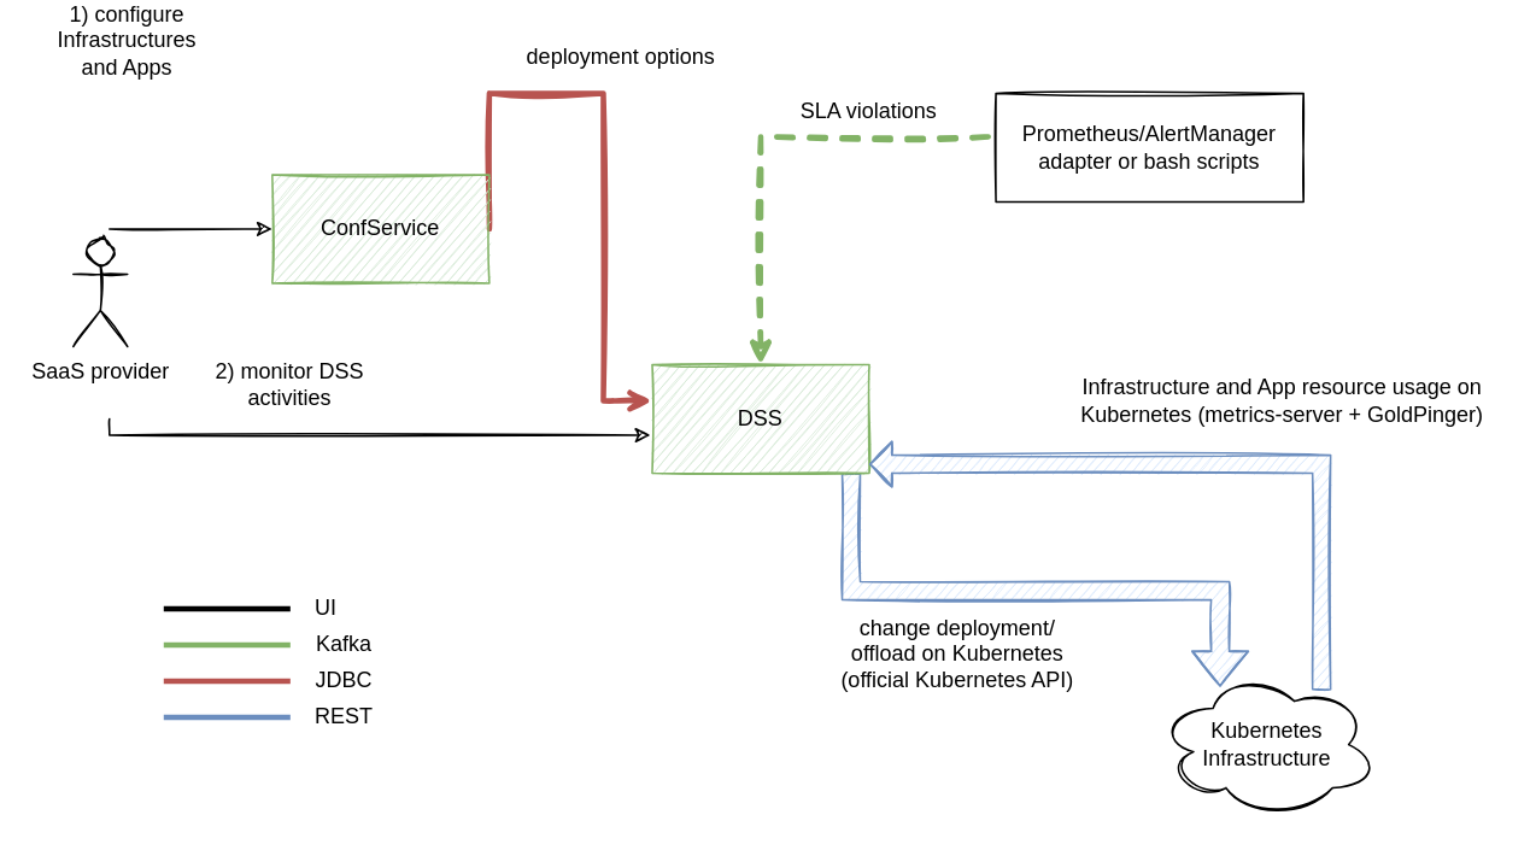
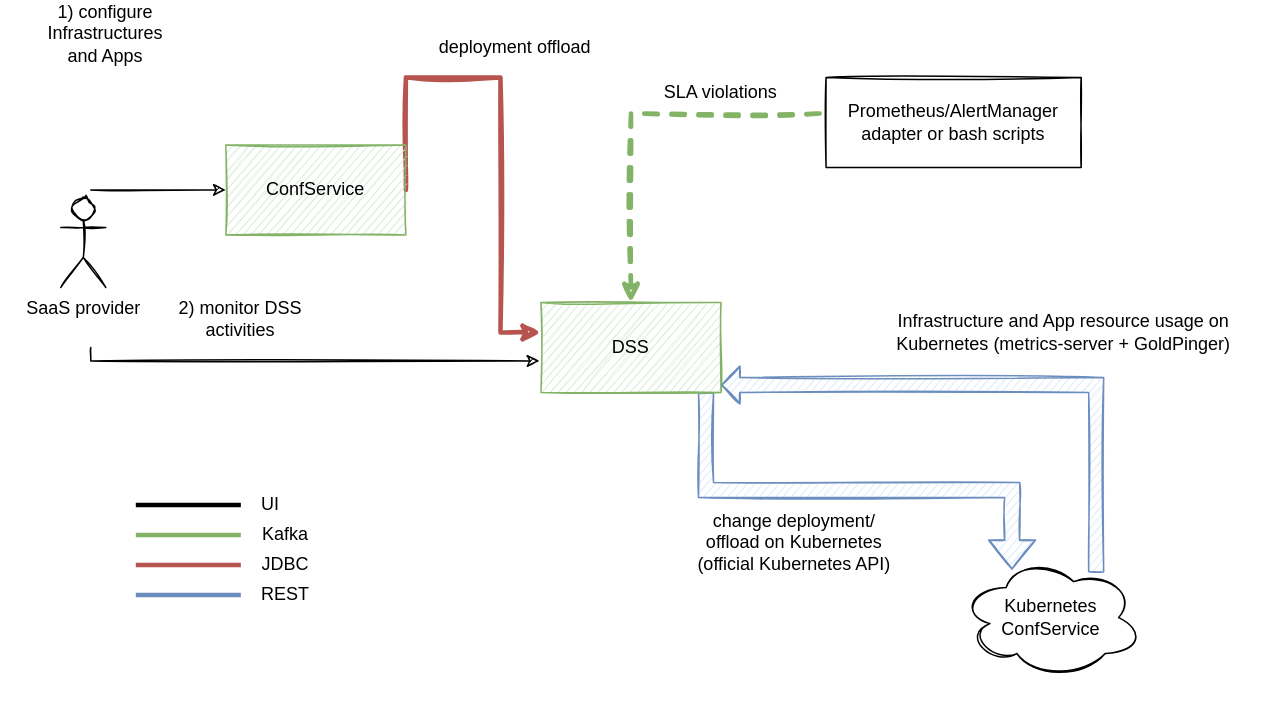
- <mxCell id="7" value="deployment options" style="text;html=1;strokeColor=none;fillColor=none;align=center;verticalAlign=middle;whiteSpace=wrap;rounded=0;shadow=0;sketch=1;" parent="1" vertex="1"><mxGeometry x="283" y="20" width="120" height="20" as="geometry" /></mxCell>
+ <mxCell id="7" value="deployment offload" style="text;html=1;strokeColor=none;fillColor=none;align=center;verticalAlign=middle;whiteSpace=wrap;rounded=0;shadow=0;sketch=1;" parent="1" vertex="1"><mxGeometry x="283" y="20" width="120" height="20" as="geometry" /></mxCell>
- <mxCell id="2" style="edgeStyle=orthogonalEdgeStyle;rounded=0;sketch=1;orthogonalLoop=1;jettySize=auto;html=1;strokeWidth=3;fillColor=#f8cecc;strokeColor=#b85450;exitX=1;exitY=0.5;exitDx=0;exitDy=0;endArrow=open;" parent="1" source="3" target="6" edge="1"><mxGeometry relative="1" as="geometry"><mxPoint x="270" y="60" as="sourcePoint" /><Array as="points"><mxPoint x="333" y="50" /><mxPoint x="333" y="220" /></Array></mxGeometry></mxCell>
+ <mxCell id="2" style="edgeStyle=orthogonalEdgeStyle;rounded=0;sketch=1;orthogonalLoop=1;jettySize=auto;html=1;strokeWidth=3;fillColor=#f8cecc;strokeColor=#b85450;exitX=1;exitY=0.5;exitDx=0;exitDy=0;" parent="1" source="3" target="6" edge="1"><mxGeometry relative="1" as="geometry"><mxPoint x="270" y="60" as="sourcePoint" /><Array as="points"><mxPoint x="333" y="50" /><mxPoint x="333" y="220" /></Array></mxGeometry></mxCell>
- <mxCell id="19" value="Kubernetes Infrastructure" style="ellipse;shape=cloud;whiteSpace=wrap;html=1;shadow=0;sketch=1;" parent="1" vertex="1"><mxGeometry x="640" y="370" width="120" height="80" as="geometry" /></mxCell>
+ <mxCell id="19" value="Kubernetes ConfService" style="ellipse;shape=cloud;whiteSpace=wrap;html=1;shadow=0;sketch=1;" parent="1" vertex="1"><mxGeometry x="640" y="370" width="120" height="80" as="geometry" /></mxCell>
